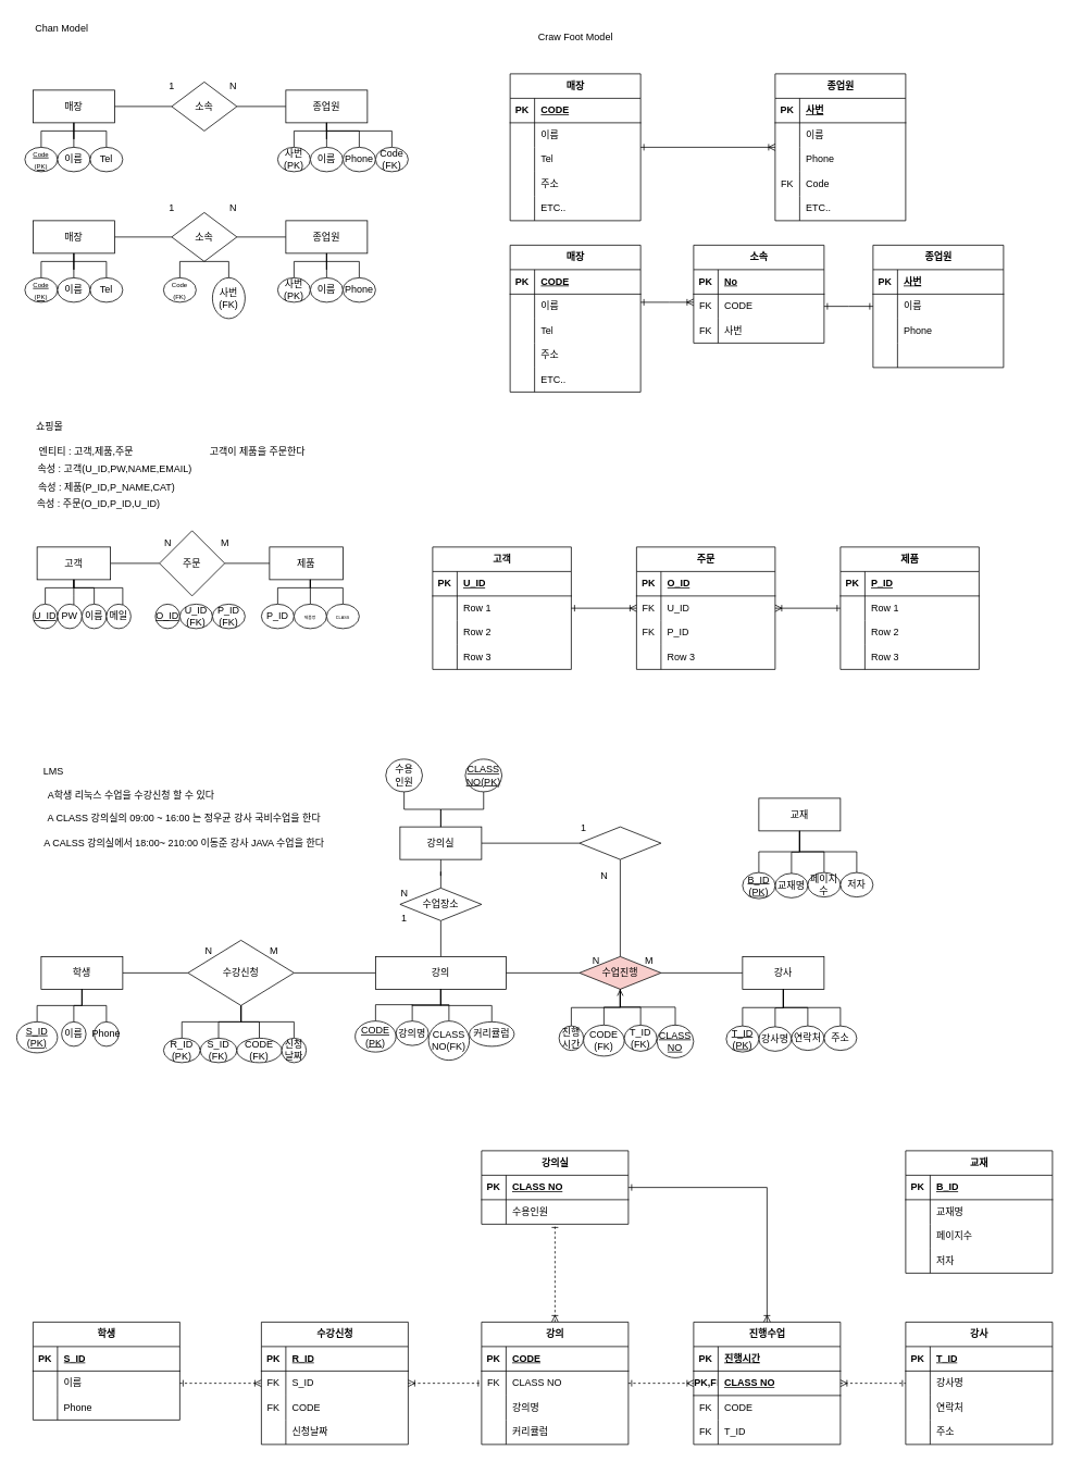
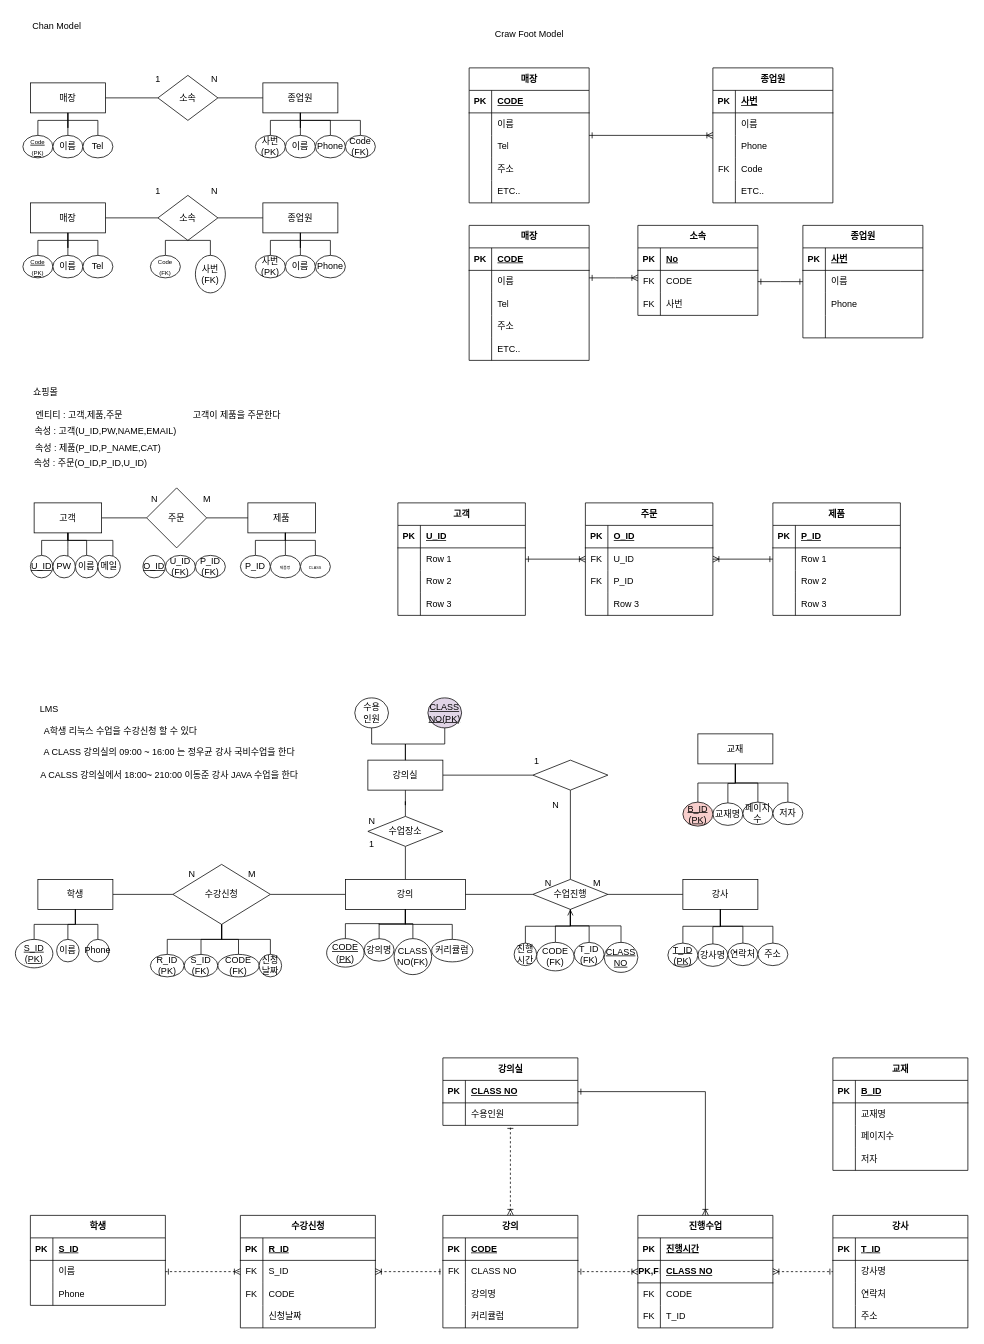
- <mxCell id="234" value="CLASS&lt;br&gt;NO(PK)" style="ellipse;whiteSpace=wrap;html=1;fontStyle=4" parent="1" vertex="1"><mxGeometry x="570" y="930" width="45" height="40" as="geometry" /></mxCell>
+ <mxCell id="234" value="CLASS&lt;br&gt;NO(PK)" style="ellipse;whiteSpace=wrap;html=1;fontStyle=4;fillColor=#e1d5e7;" parent="1" vertex="1"><mxGeometry x="570" y="930" width="45" height="40" as="geometry" /></mxCell>
- <mxCell id="360" value="B_ID&lt;br&gt;&lt;span&gt;(PK)&lt;br&gt;&lt;/span&gt;" style="ellipse;whiteSpace=wrap;html=1;fontStyle=4" vertex="1" parent="1"><mxGeometry x="910" y="1069" width="40" height="32" as="geometry" /></mxCell>
+ <mxCell id="360" value="B_ID&lt;br&gt;&lt;span&gt;(PK)&lt;br&gt;&lt;/span&gt;" style="ellipse;whiteSpace=wrap;html=1;fontStyle=4;fillColor=#f8cecc;" vertex="1" parent="1"><mxGeometry x="910" y="1069" width="40" height="32" as="geometry" /></mxCell>
- <mxCell id="244" value="수업진행" style="rhombus;whiteSpace=wrap;html=1;fillColor=#f8cecc;" parent="1" vertex="1"><mxGeometry x="710" y="1172" width="100" height="40" as="geometry" /></mxCell>
+ <mxCell id="244" value="수업진행" style="rhombus;whiteSpace=wrap;html=1;" parent="1" vertex="1"><mxGeometry x="710" y="1172" width="100" height="40" as="geometry" /></mxCell>
